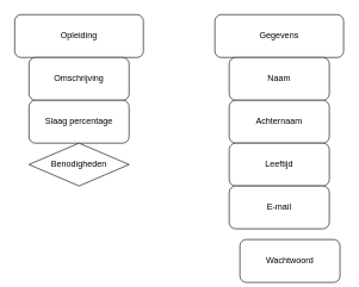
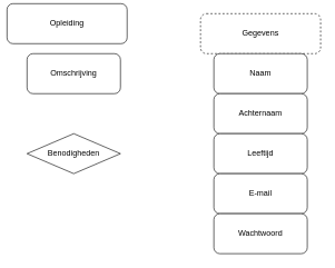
- <mxCell id="2" value="Opleiding" style="rounded=1;whiteSpace=wrap;html=1;" vertex="1" parent="1"><mxGeometry x="20" y="20" width="180" height="60" as="geometry" /></mxCell>
+ <mxCell id="2" value="Opleiding" style="rounded=1;whiteSpace=wrap;html=1;" vertex="1" parent="1"><mxGeometry x="10" y="5" width="180" height="60" as="geometry" /></mxCell>
- <mxCell id="3" value="Gegevens" style="rounded=1;whiteSpace=wrap;html=1;" vertex="1" parent="1"><mxGeometry x="300" y="20" width="180" height="60" as="geometry" /></mxCell>
+ <mxCell id="3" value="Gegevens" style="rounded=1;whiteSpace=wrap;html=1;dashed=1;" vertex="1" parent="1"><mxGeometry x="300" y="20" width="180" height="60" as="geometry" /></mxCell>
- <mxCell id="5" value="Slaag percentage" style="rounded=1;whiteSpace=wrap;html=1;" vertex="1" parent="1"><mxGeometry x="40" y="140" width="140" height="60" as="geometry" /></mxCell>
- <mxCell id="11" value="Wachtwoord" style="rounded=1;whiteSpace=wrap;html=1;" vertex="1" parent="1"><mxGeometry x="335" y="335" width="140" height="60" as="geometry" /></mxCell>
+ <mxCell id="11" value="Wachtwoord" style="rounded=1;whiteSpace=wrap;html=1;" vertex="1" parent="1"><mxGeometry x="320" y="320" width="140" height="60" as="geometry" /></mxCell>
